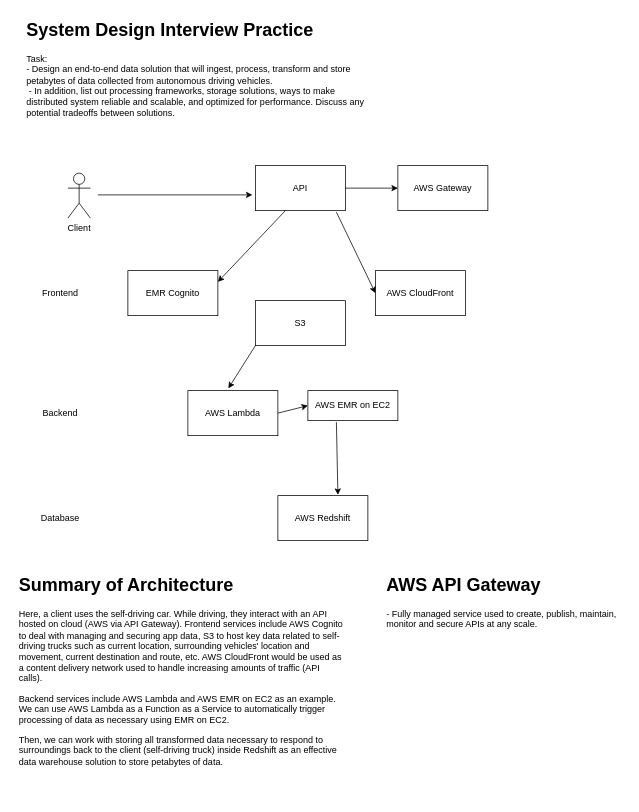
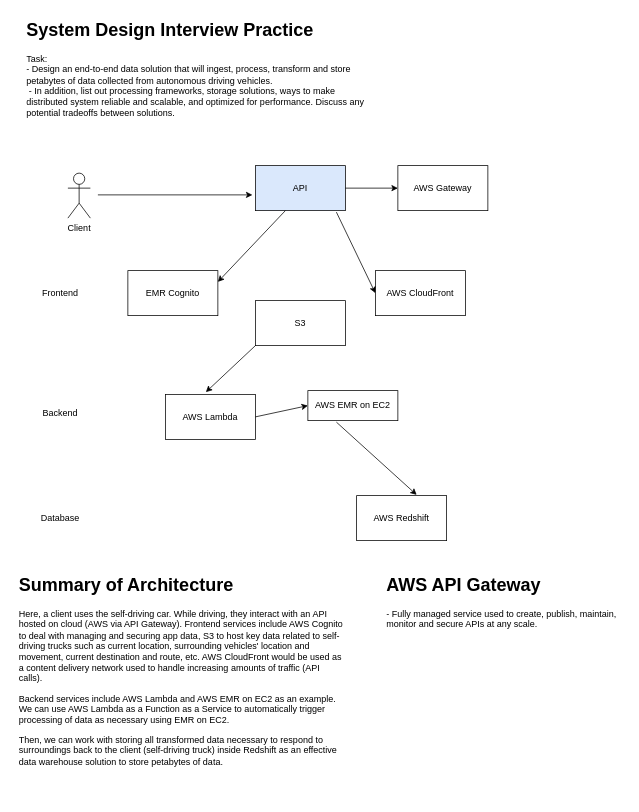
- <mxCell id="3" value="API" style="rounded=0;whiteSpace=wrap;html=1;" vertex="1" parent="1"><mxGeometry x="340" y="220" width="120" height="60" as="geometry" /></mxCell>
+ <mxCell id="3" value="API" style="rounded=0;whiteSpace=wrap;html=1;fillColor=#dae8fc;" vertex="1" parent="1"><mxGeometry x="340" y="220" width="120" height="60" as="geometry" /></mxCell>
- <mxCell id="14" value="AWS Lambda" style="rounded=0;whiteSpace=wrap;html=1;" vertex="1" parent="1"><mxGeometry x="250" y="520" width="120" height="60" as="geometry" /></mxCell>
+ <mxCell id="14" value="AWS Lambda" style="rounded=0;whiteSpace=wrap;html=1;" vertex="1" parent="1"><mxGeometry x="220" y="525" width="120" height="60" as="geometry" /></mxCell>
- <mxCell id="18" value="AWS Redshift" style="rounded=0;whiteSpace=wrap;html=1;" vertex="1" parent="1"><mxGeometry x="370" y="660" width="120" height="60" as="geometry" /></mxCell>
+ <mxCell id="18" value="AWS Redshift" style="rounded=0;whiteSpace=wrap;html=1;" vertex="1" parent="1"><mxGeometry x="475" y="660" width="120" height="60" as="geometry" /></mxCell>
